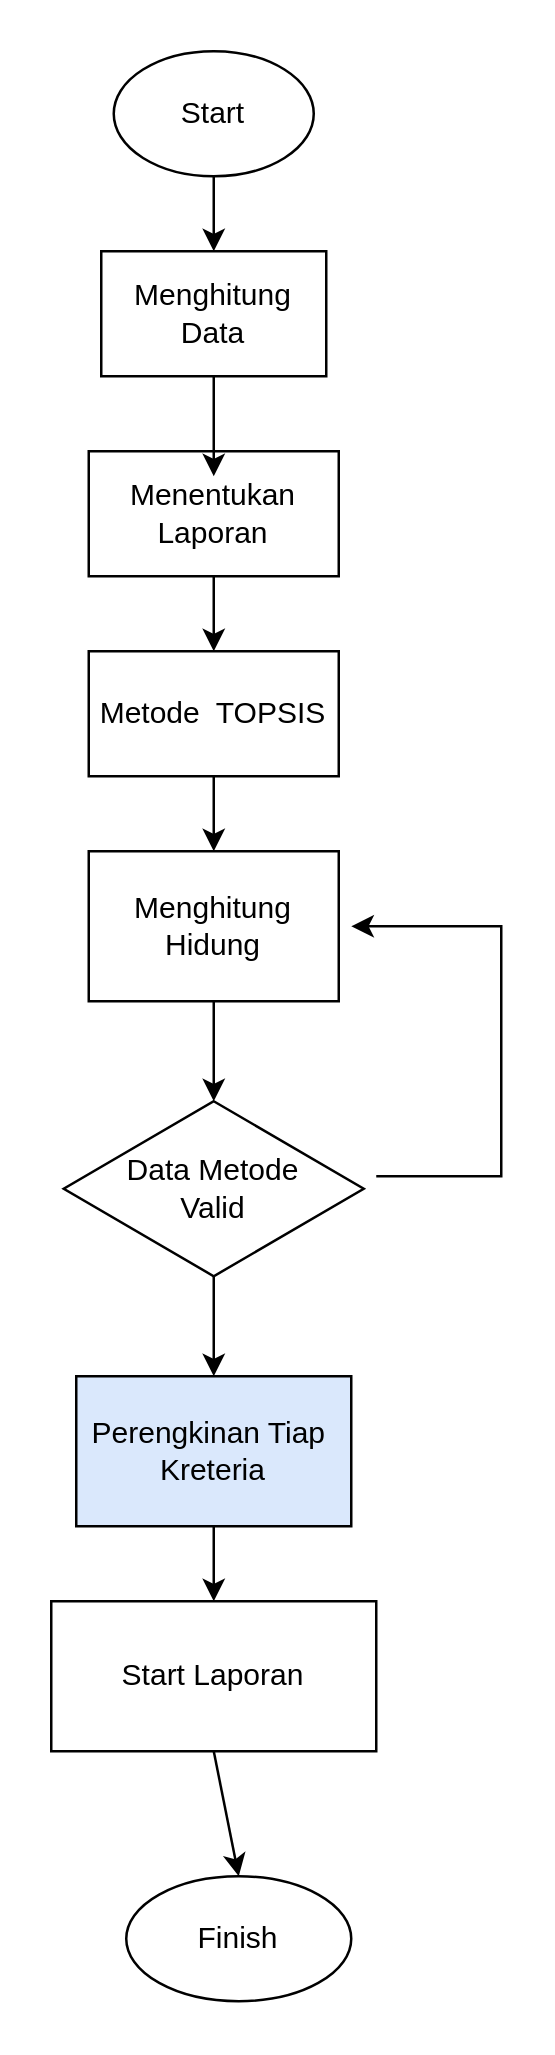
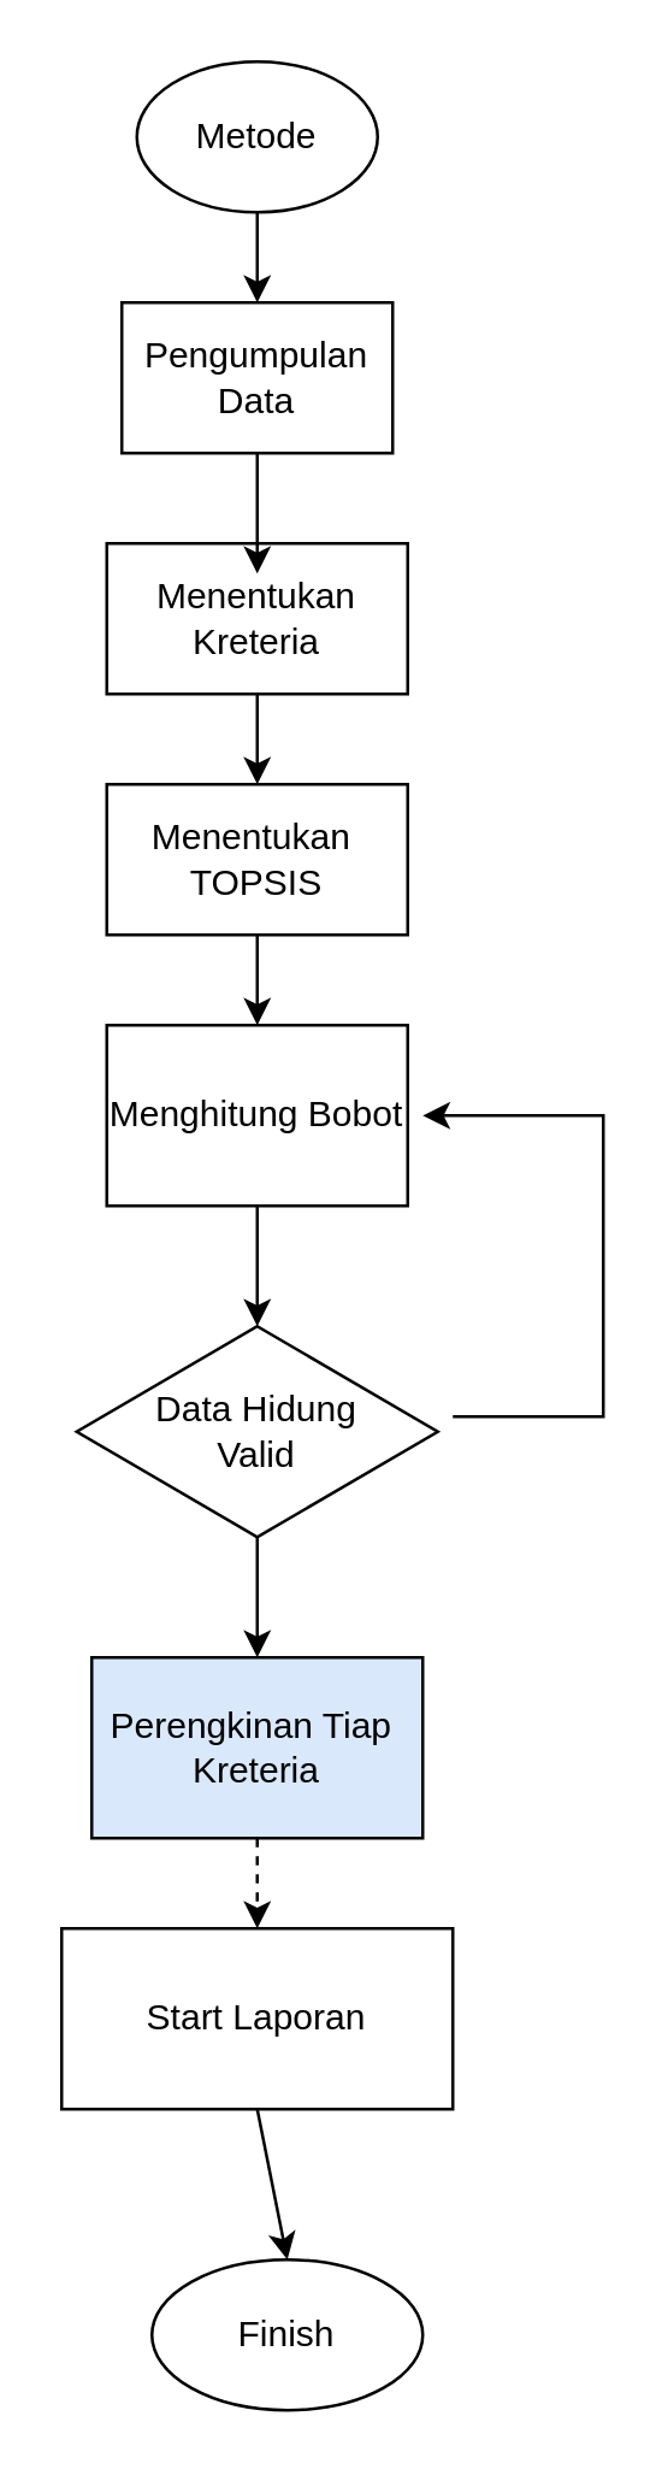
- <mxCell id="2" value="Start" style="ellipse;whiteSpace=wrap;html=1;" vertex="1" parent="1"><mxGeometry x="45" y="20" width="80" height="50" as="geometry" /></mxCell>
+ <mxCell id="2" value="Metode" style="ellipse;whiteSpace=wrap;html=1;" vertex="1" parent="1"><mxGeometry x="45" y="20" width="80" height="50" as="geometry" /></mxCell>
- <mxCell id="6" value="Menghitung Data" style="rounded=0;whiteSpace=wrap;html=1;" vertex="1" parent="1"><mxGeometry x="40" y="100" width="90" height="50" as="geometry" /></mxCell>
+ <mxCell id="6" value="Pengumpulan Data" style="rounded=0;whiteSpace=wrap;html=1;" vertex="1" parent="1"><mxGeometry x="40" y="100" width="90" height="50" as="geometry" /></mxCell>
- <mxCell id="3" value="Menentukan Laporan" style="rounded=0;whiteSpace=wrap;html=1;" vertex="1" parent="1"><mxGeometry x="35" y="180" width="100" height="50" as="geometry" /></mxCell>
+ <mxCell id="3" value="Menentukan Kreteria" style="rounded=0;whiteSpace=wrap;html=1;" vertex="1" parent="1"><mxGeometry x="35" y="180" width="100" height="50" as="geometry" /></mxCell>
- <mxCell id="4" value="Metode&amp;nbsp; TOPSIS" style="rounded=0;whiteSpace=wrap;html=1;" vertex="1" parent="1"><mxGeometry x="35" y="260" width="100" height="50" as="geometry" /></mxCell>
+ <mxCell id="4" value="Menentukan&amp;nbsp; TOPSIS" style="rounded=0;whiteSpace=wrap;html=1;" vertex="1" parent="1"><mxGeometry x="35" y="260" width="100" height="50" as="geometry" /></mxCell>
- <mxCell id="5" value="Menghitung Hidung" style="rounded=0;whiteSpace=wrap;html=1;" vertex="1" parent="1"><mxGeometry x="35" y="340" width="100" height="60" as="geometry" /></mxCell>
+ <mxCell id="5" value="Menghitung Bobot" style="rounded=0;whiteSpace=wrap;html=1;" vertex="1" parent="1"><mxGeometry x="35" y="340" width="100" height="60" as="geometry" /></mxCell>
- <mxCell id="11" value="Data Metode &lt;br&gt;Valid" style="rhombus;whiteSpace=wrap;html=1;" vertex="1" parent="1"><mxGeometry x="25" y="440" width="120" height="70" as="geometry" /></mxCell>
+ <mxCell id="11" value="Data Hidung &lt;br&gt;Valid" style="rhombus;whiteSpace=wrap;html=1;" vertex="1" parent="1"><mxGeometry x="25" y="440" width="120" height="70" as="geometry" /></mxCell>
- <mxCell id="18" value="" style="endArrow=classic;html=1;rounded=0;exitX=0.5;exitY=1;exitDx=0;exitDy=0;entryX=0.5;entryY=0;entryDx=0;entryDy=0;" edge="1" parent="1" source="14" target="15"><mxGeometry width="50" height="50" relative="1" as="geometry"><mxPoint x="80" y="650" as="sourcePoint" /><mxPoint x="130" y="600" as="targetPoint" /></mxGeometry></mxCell>
+ <mxCell id="18" value="" style="endArrow=classic;html=1;rounded=0;exitX=0.5;exitY=1;exitDx=0;exitDy=0;entryX=0.5;entryY=0;entryDx=0;entryDy=0;dashed=1;" edge="1" parent="1" source="14" target="15"><mxGeometry width="50" height="50" relative="1" as="geometry"><mxPoint x="80" y="650" as="sourcePoint" /><mxPoint x="130" y="600" as="targetPoint" /></mxGeometry></mxCell>
